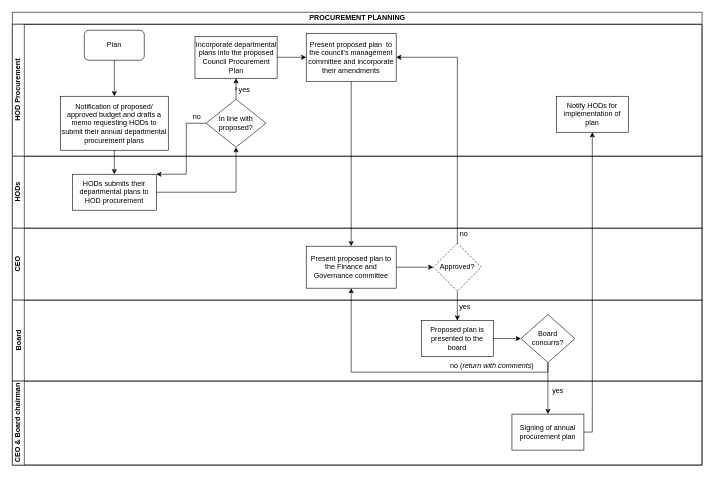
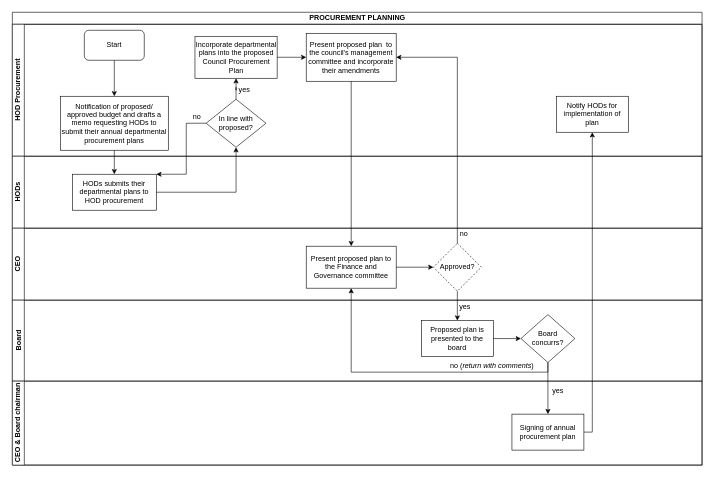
- <mxCell id="4" value="Plan" style="rounded=1;whiteSpace=wrap;html=1;" vertex="1" parent="3"><mxGeometry x="120" y="10" width="100" height="50" as="geometry" /></mxCell>
+ <mxCell id="4" value="Start" style="rounded=1;whiteSpace=wrap;html=1;" vertex="1" parent="3"><mxGeometry x="120" y="10" width="100" height="50" as="geometry" /></mxCell>
